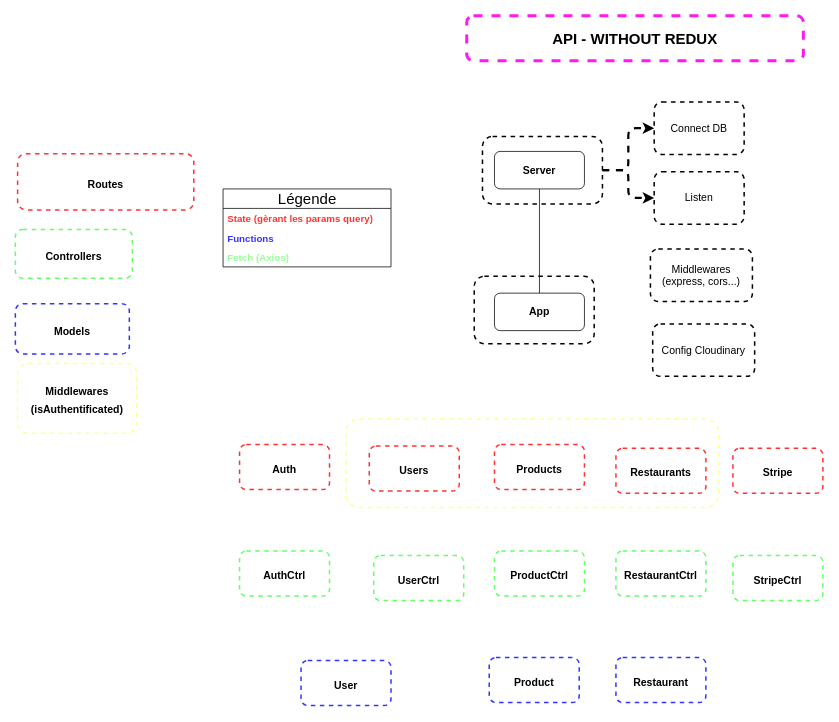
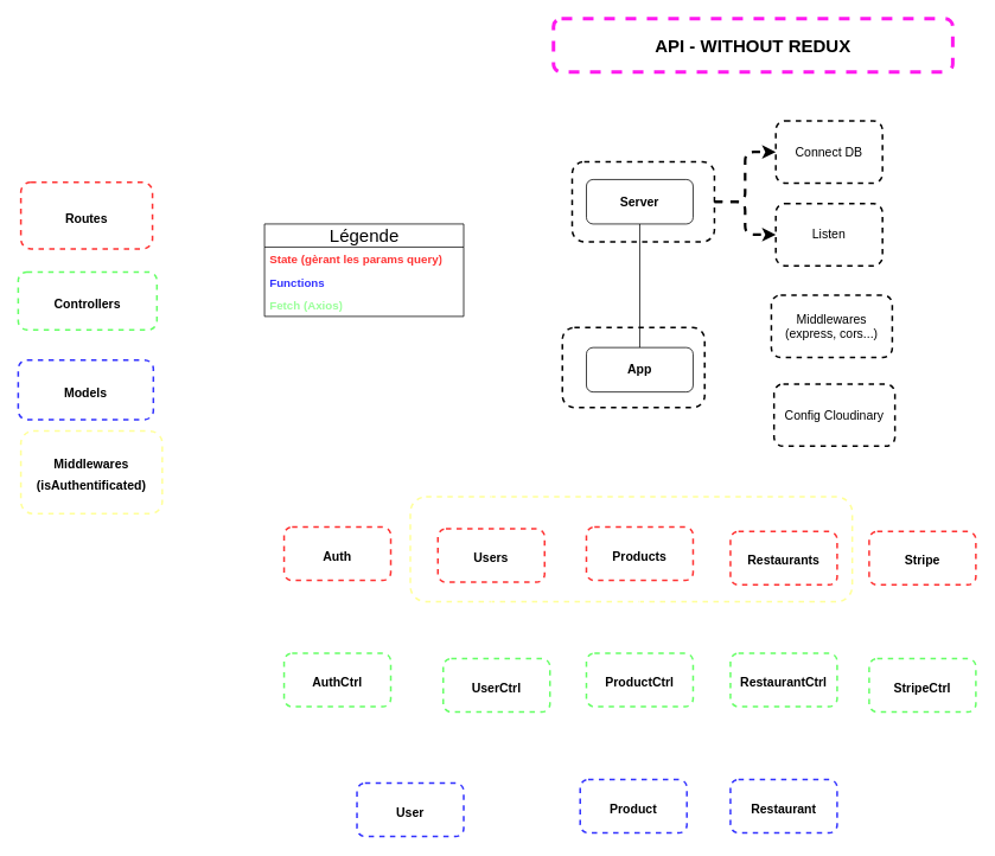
- <mxCell id="19" value="&lt;font style=&quot;font-size: 14px;&quot;&gt;&lt;b&gt;Routes&lt;/b&gt;&lt;/font&gt;" style="rounded=1;whiteSpace=wrap;html=1;fontSize=20;strokeWidth=2;dashed=1;fillColor=none;strokeColor=#FF3333;" parent="1" vertex="1"><mxGeometry x="23" y="204" width="235" height="75" as="geometry" /></mxCell>
+ <mxCell id="19" value="&lt;font style=&quot;font-size: 14px;&quot;&gt;&lt;b&gt;Routes&lt;/b&gt;&lt;/font&gt;" style="rounded=1;whiteSpace=wrap;html=1;fontSize=20;strokeWidth=2;dashed=1;fillColor=none;strokeColor=#FF3333;" parent="1" vertex="1"><mxGeometry x="23" y="204" width="148" height="75" as="geometry" /></mxCell>
